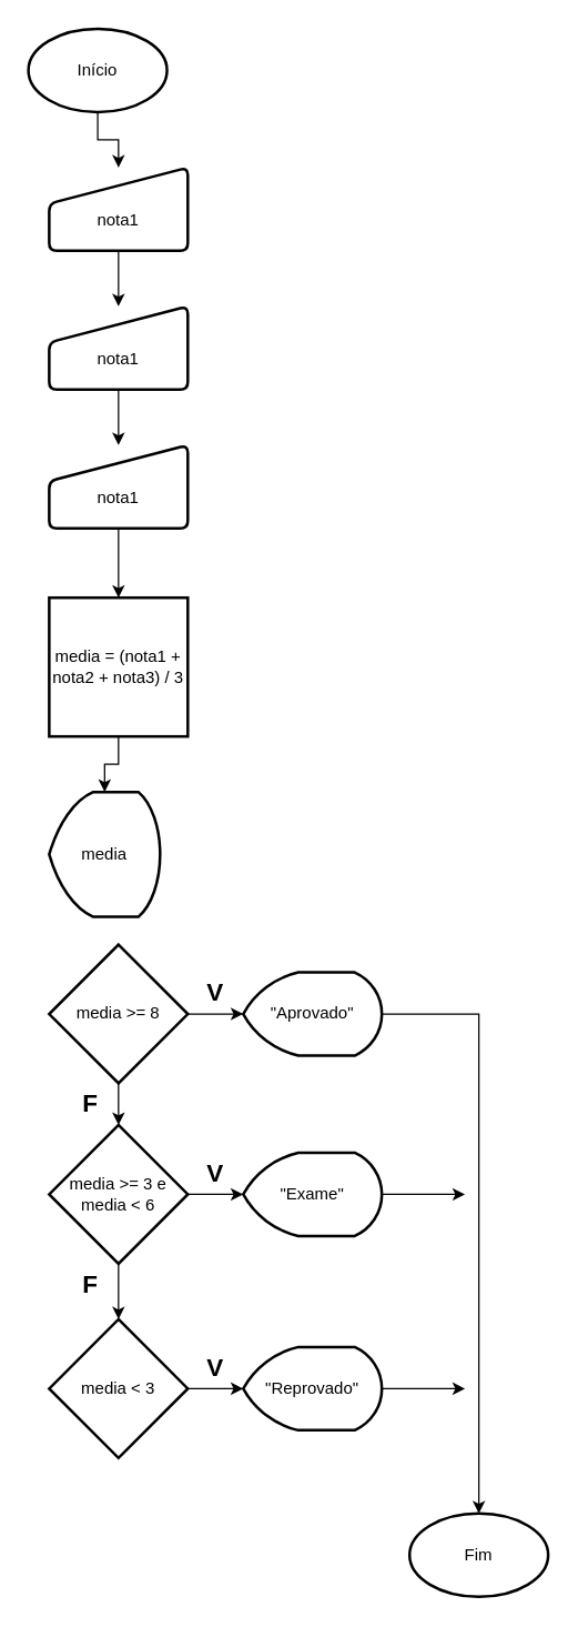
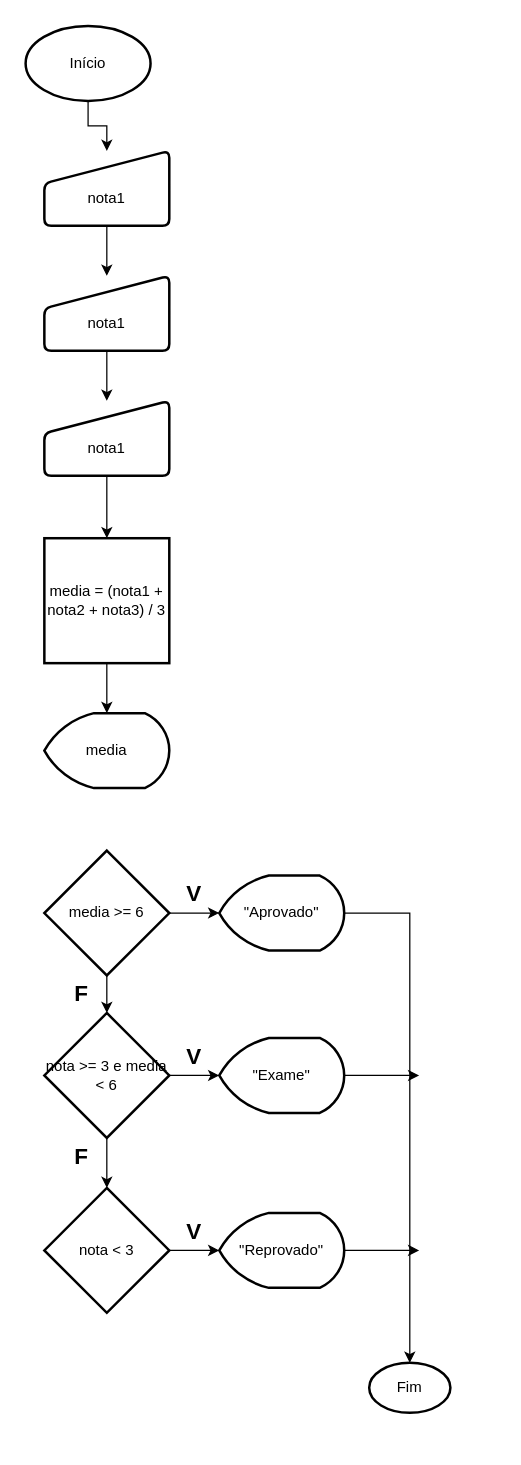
- <mxCell id="12" value="media" style="strokeWidth=2;html=1;shape=mxgraph.flowchart.display;whiteSpace=wrap;" vertex="1" parent="1"><mxGeometry x="35" y="570" width="80" height="90" as="geometry" /></mxCell>
+ <mxCell id="12" value="media" style="strokeWidth=2;html=1;shape=mxgraph.flowchart.display;whiteSpace=wrap;" vertex="1" parent="1"><mxGeometry x="35" y="570" width="100" height="60" as="geometry" /></mxCell>
- <mxCell id="15" value="media &amp;gt;= 8" style="strokeWidth=2;html=1;shape=mxgraph.flowchart.decision;whiteSpace=wrap;" vertex="1" parent="1"><mxGeometry x="35" y="680" width="100" height="100" as="geometry" /></mxCell>
+ <mxCell id="15" value="media &amp;gt;= 6" style="strokeWidth=2;html=1;shape=mxgraph.flowchart.decision;whiteSpace=wrap;" vertex="1" parent="1"><mxGeometry x="35" y="680" width="100" height="100" as="geometry" /></mxCell>
- <mxCell id="20" value="media &amp;gt;= 3 e media &amp;lt; 6" style="strokeWidth=2;html=1;shape=mxgraph.flowchart.decision;whiteSpace=wrap;" vertex="1" parent="1"><mxGeometry x="35" y="810" width="100" height="100" as="geometry" /></mxCell>
+ <mxCell id="20" value="nota &amp;gt;= 3 e media &amp;lt; 6" style="strokeWidth=2;html=1;shape=mxgraph.flowchart.decision;whiteSpace=wrap;" vertex="1" parent="1"><mxGeometry x="35" y="810" width="100" height="100" as="geometry" /></mxCell>
- <mxCell id="24" value="media &amp;lt; 3" style="strokeWidth=2;html=1;shape=mxgraph.flowchart.decision;whiteSpace=wrap;" vertex="1" parent="1"><mxGeometry x="35" y="950" width="100" height="100" as="geometry" /></mxCell>
+ <mxCell id="24" value="nota &amp;lt; 3" style="strokeWidth=2;html=1;shape=mxgraph.flowchart.decision;whiteSpace=wrap;" vertex="1" parent="1"><mxGeometry x="35" y="950" width="100" height="100" as="geometry" /></mxCell>
- <mxCell id="32" value="Fim" style="strokeWidth=2;html=1;shape=mxgraph.flowchart.start_1;whiteSpace=wrap;" vertex="1" parent="1"><mxGeometry x="295" y="1090" width="100" height="60" as="geometry" /></mxCell>
+ <mxCell id="32" value="Fim" style="strokeWidth=2;html=1;shape=mxgraph.flowchart.start_1;whiteSpace=wrap;" vertex="1" parent="1"><mxGeometry x="295" y="1090" width="65" height="40" as="geometry" /></mxCell>
